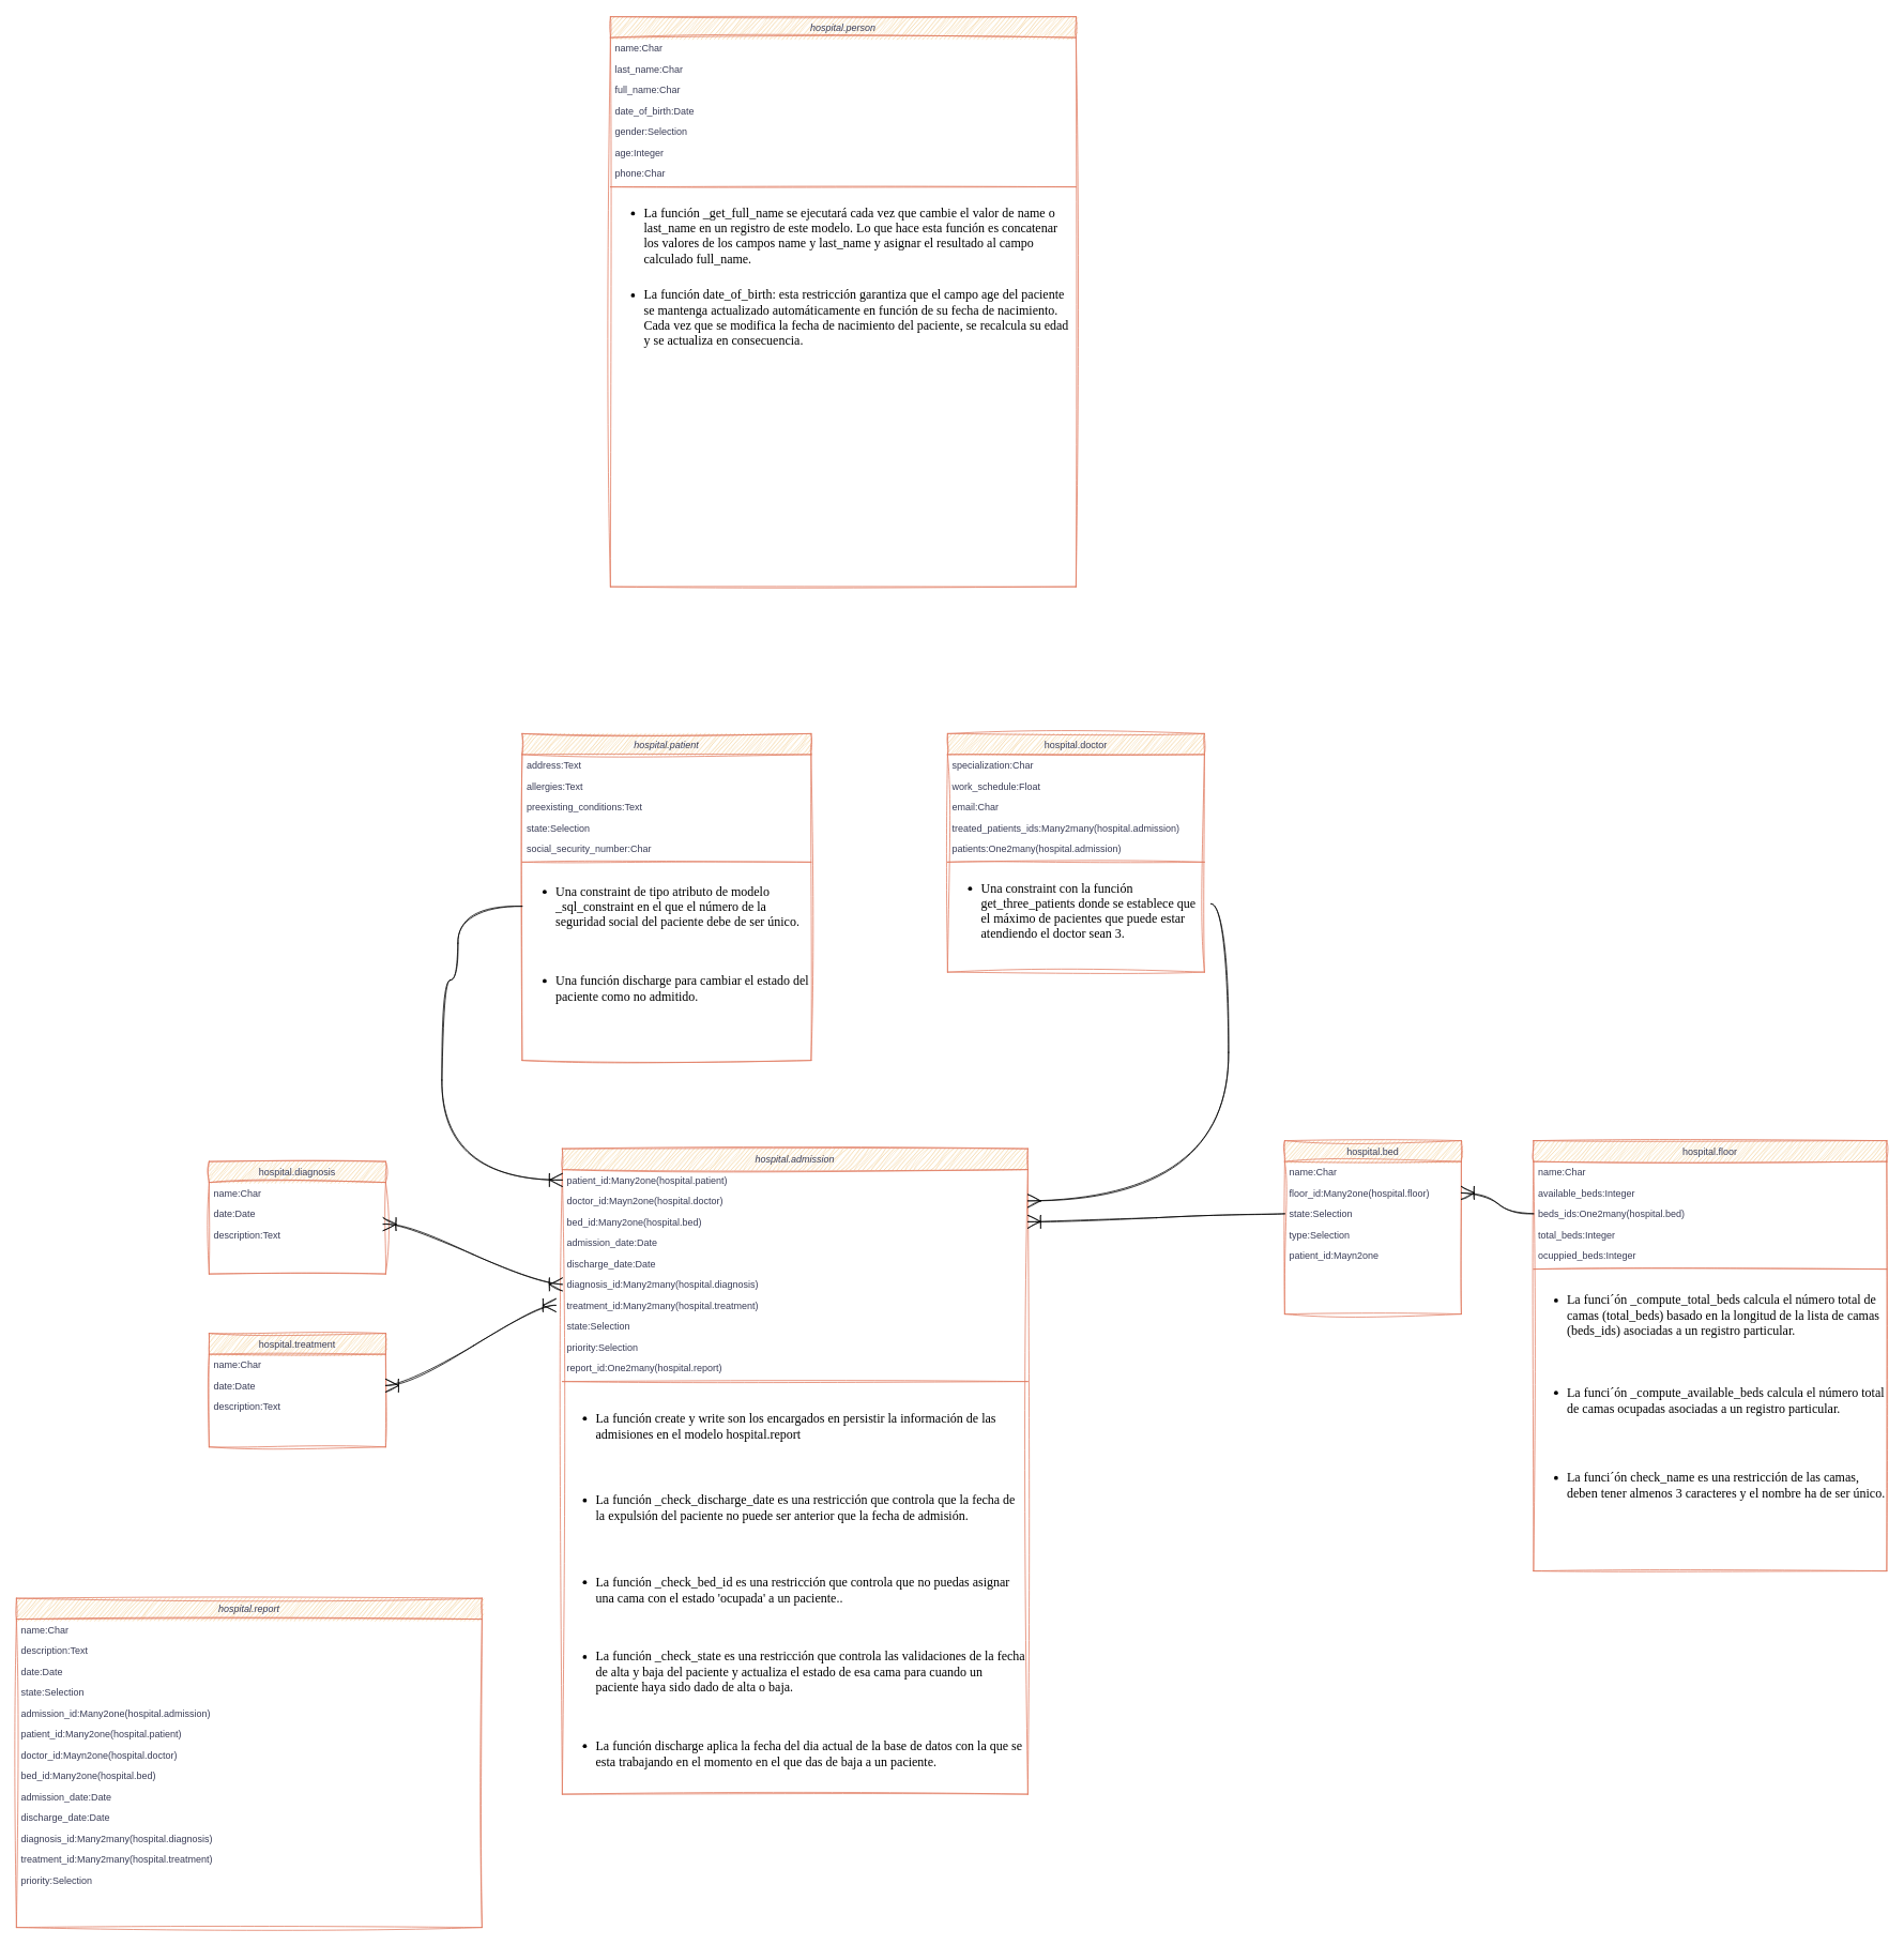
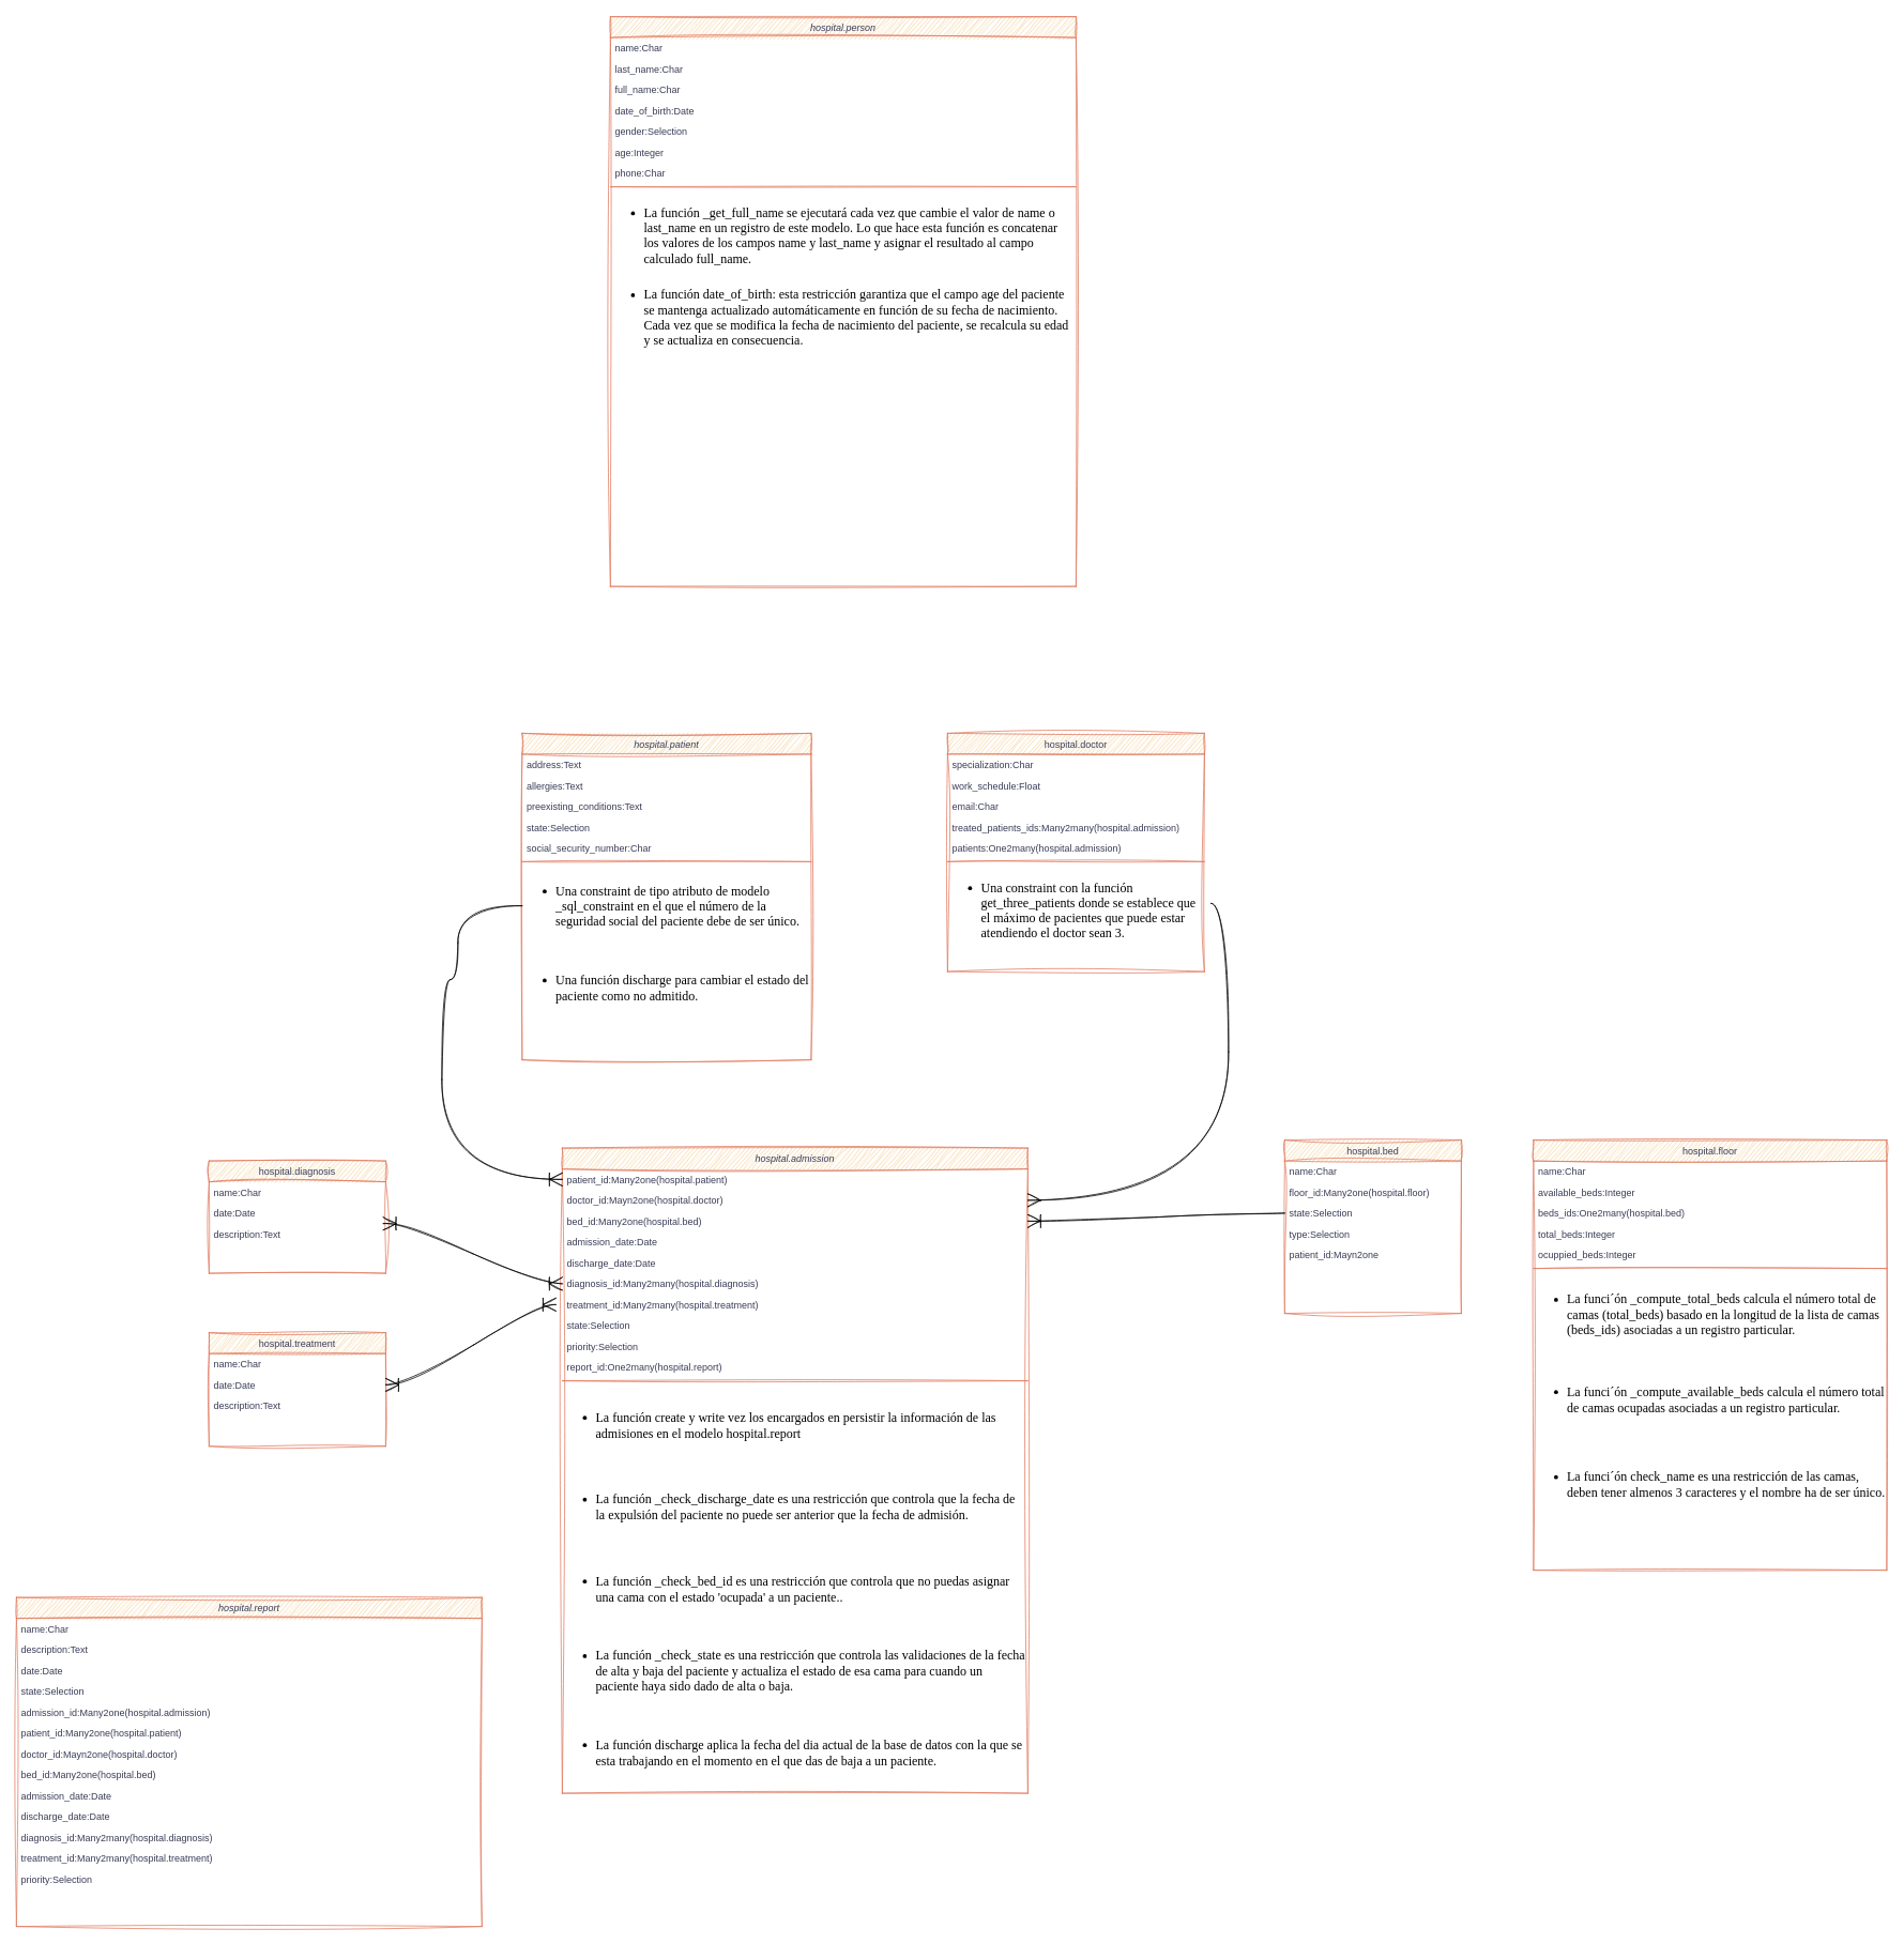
- <mxCell id="85" value="" style="edgeStyle=entityRelationEdgeStyle;fontSize=12;html=1;endArrow=ERoneToMany;rounded=0;sketch=1;hachureGap=4;fontFamily=Architects Daughter;fontSource=https%3A%2F%2Ffonts.googleapis.com%2Fcss%3Ffamily%3DArchitects%2BDaughter;startSize=14;endSize=14;sourcePerimeterSpacing=8;targetPerimeterSpacing=8;curved=1;entryX=1;entryY=0.5;entryDx=0;entryDy=0;exitX=0;exitY=0.5;exitDx=0;exitDy=0;" parent="1" source="11" target="4" edge="1"><mxGeometry width="100" height="100" relative="1" as="geometry"><mxPoint x="2030" y="1460" as="sourcePoint" /><mxPoint x="1600" y="1640" as="targetPoint" /></mxGeometry></mxCell>
- <mxCell id="66" value="&lt;ul style=&quot;font-size: 16px;&quot;&gt;&lt;li style=&quot;font-size: 16px;&quot;&gt;La función create y write son los encargados en persistir la información de las admisiones en el modelo hospital.report&lt;br style=&quot;font-size: 16px;&quot;&gt;&lt;/li&gt;&lt;/ul&gt;" style="text;strokeColor=none;fillColor=none;html=1;whiteSpace=wrap;verticalAlign=middle;overflow=hidden;fontSize=16;fontFamily=Architects Daughter;sketch=1;" parent="54" vertex="1"><mxGeometry y="294" width="580" height="102" as="geometry" /></mxCell>
+ <mxCell id="66" value="&lt;ul style=&quot;font-size: 16px;&quot;&gt;&lt;li style=&quot;font-size: 16px;&quot;&gt;La función create y write vez los encargados en persistir la información de las admisiones en el modelo hospital.report&lt;br style=&quot;font-size: 16px;&quot;&gt;&lt;/li&gt;&lt;/ul&gt;" style="text;strokeColor=none;fillColor=none;html=1;whiteSpace=wrap;verticalAlign=middle;overflow=hidden;fontSize=16;fontFamily=Architects Daughter;sketch=1;" parent="54" vertex="1"><mxGeometry y="294" width="580" height="102" as="geometry" /></mxCell>
